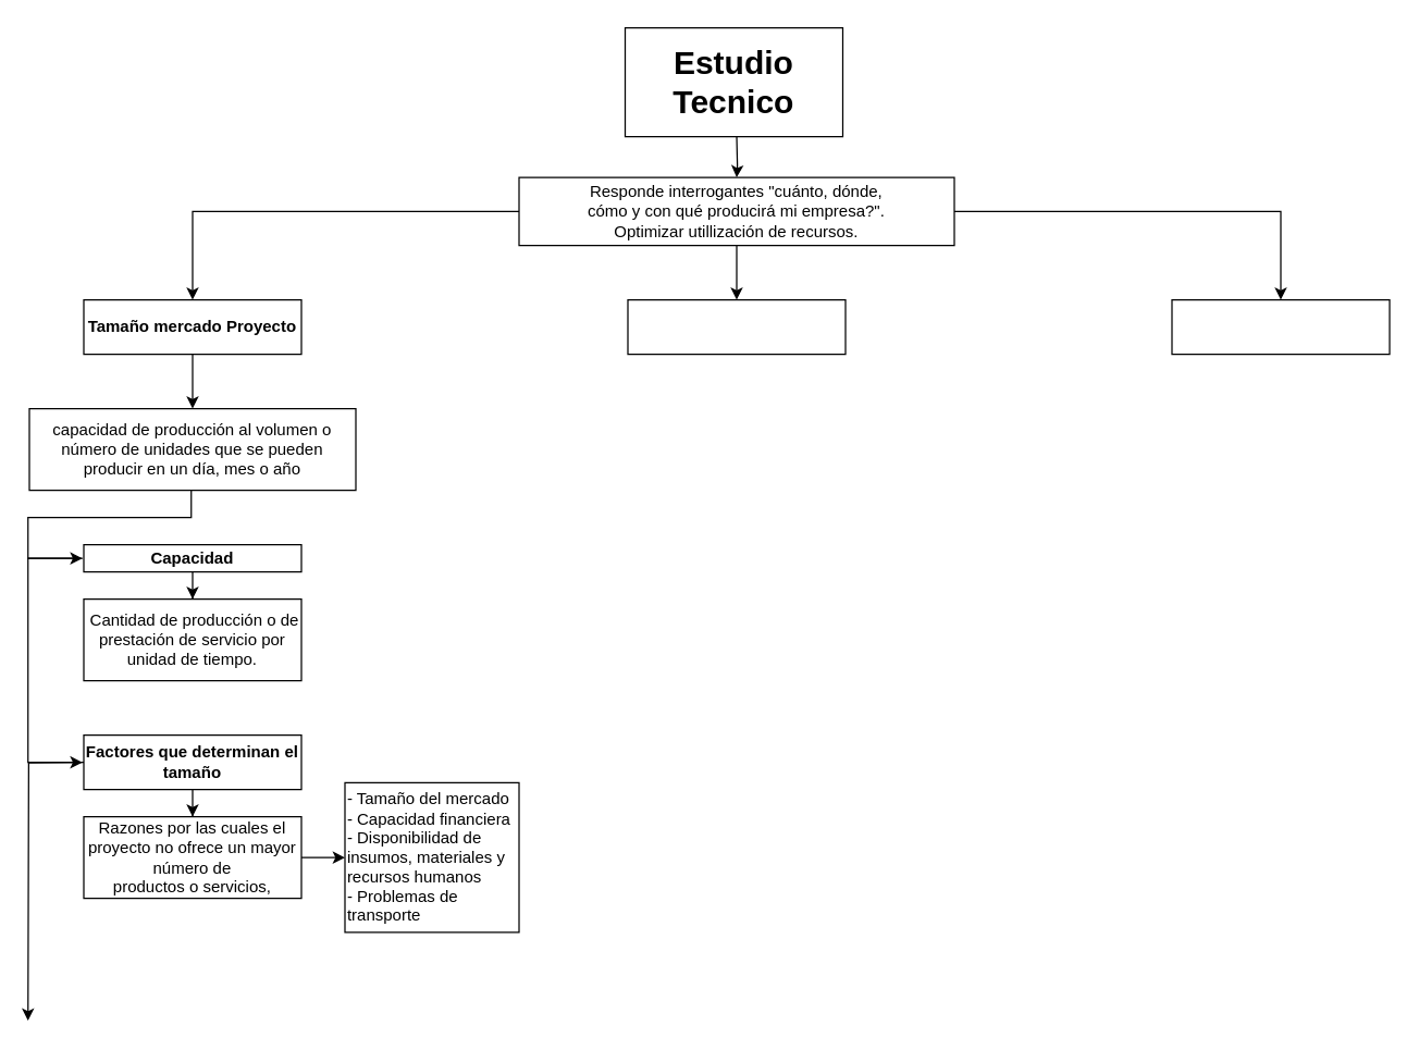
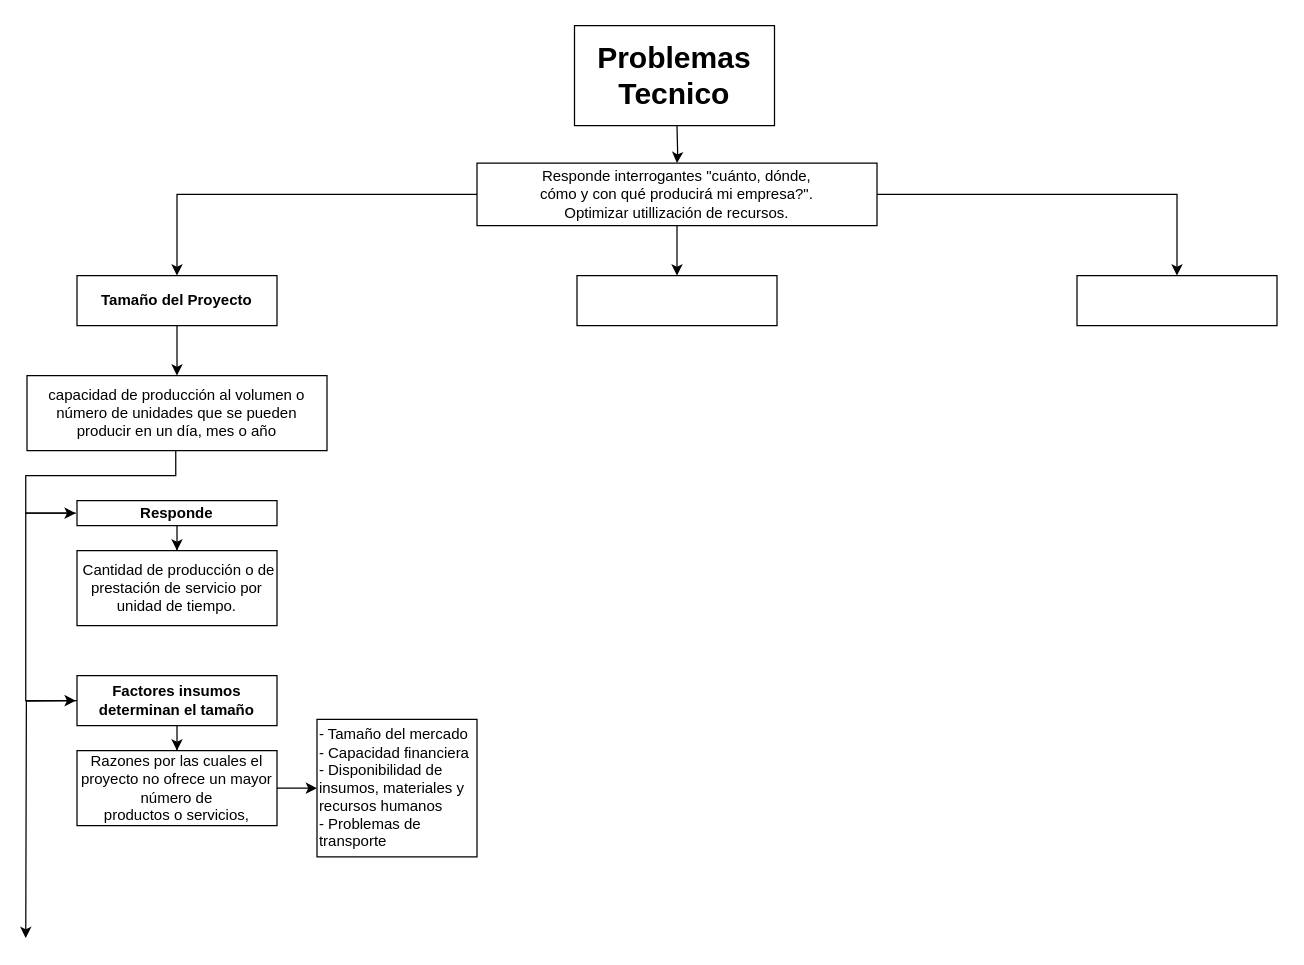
- <mxCell id="3" value="&lt;h1 align=&quot;center&quot;&gt;Estudio Tecnico&lt;/h1&gt;" style="rounded=0;whiteSpace=wrap;html=1;align=center;" vertex="1" parent="1"><mxGeometry x="459" y="20" width="160" height="80" as="geometry" /></mxCell>
+ <mxCell id="3" value="&lt;h1 align=&quot;center&quot;&gt;Problemas Tecnico&lt;/h1&gt;" style="rounded=0;whiteSpace=wrap;html=1;align=center;" vertex="1" parent="1"><mxGeometry x="459" y="20" width="160" height="80" as="geometry" /></mxCell>
- <mxCell id="10" value="&lt;b&gt;Tamaño mercado Proyecto&lt;br&gt;&lt;/b&gt;" style="whiteSpace=wrap;html=1;rounded=0;" vertex="1" parent="1"><mxGeometry x="61" y="220" width="160" height="40" as="geometry" /></mxCell>
+ <mxCell id="10" value="&lt;b&gt;Tamaño del Proyecto&lt;br&gt;&lt;/b&gt;" style="whiteSpace=wrap;html=1;rounded=0;" vertex="1" parent="1"><mxGeometry x="61" y="220" width="160" height="40" as="geometry" /></mxCell>
- <mxCell id="17" value="&lt;b&gt;Capacidad&lt;/b&gt;" style="whiteSpace=wrap;html=1;rounded=0;" vertex="1" parent="1"><mxGeometry x="61" y="400" width="160" height="20" as="geometry" /></mxCell>
+ <mxCell id="17" value="&lt;b&gt;Responde&lt;/b&gt;" style="whiteSpace=wrap;html=1;rounded=0;" vertex="1" parent="1"><mxGeometry x="61" y="400" width="160" height="20" as="geometry" /></mxCell>
- <mxCell id="20" value="&lt;b&gt;Factores que determinan el tamaño&lt;br&gt;&lt;/b&gt;" style="whiteSpace=wrap;html=1;rounded=0;" vertex="1" parent="1"><mxGeometry x="61" y="540" width="160" height="40" as="geometry" /></mxCell>
+ <mxCell id="20" value="&lt;b&gt;Factores insumos determinan el tamaño&lt;br&gt;&lt;/b&gt;" style="whiteSpace=wrap;html=1;rounded=0;" vertex="1" parent="1"><mxGeometry x="61" y="540" width="160" height="40" as="geometry" /></mxCell>
